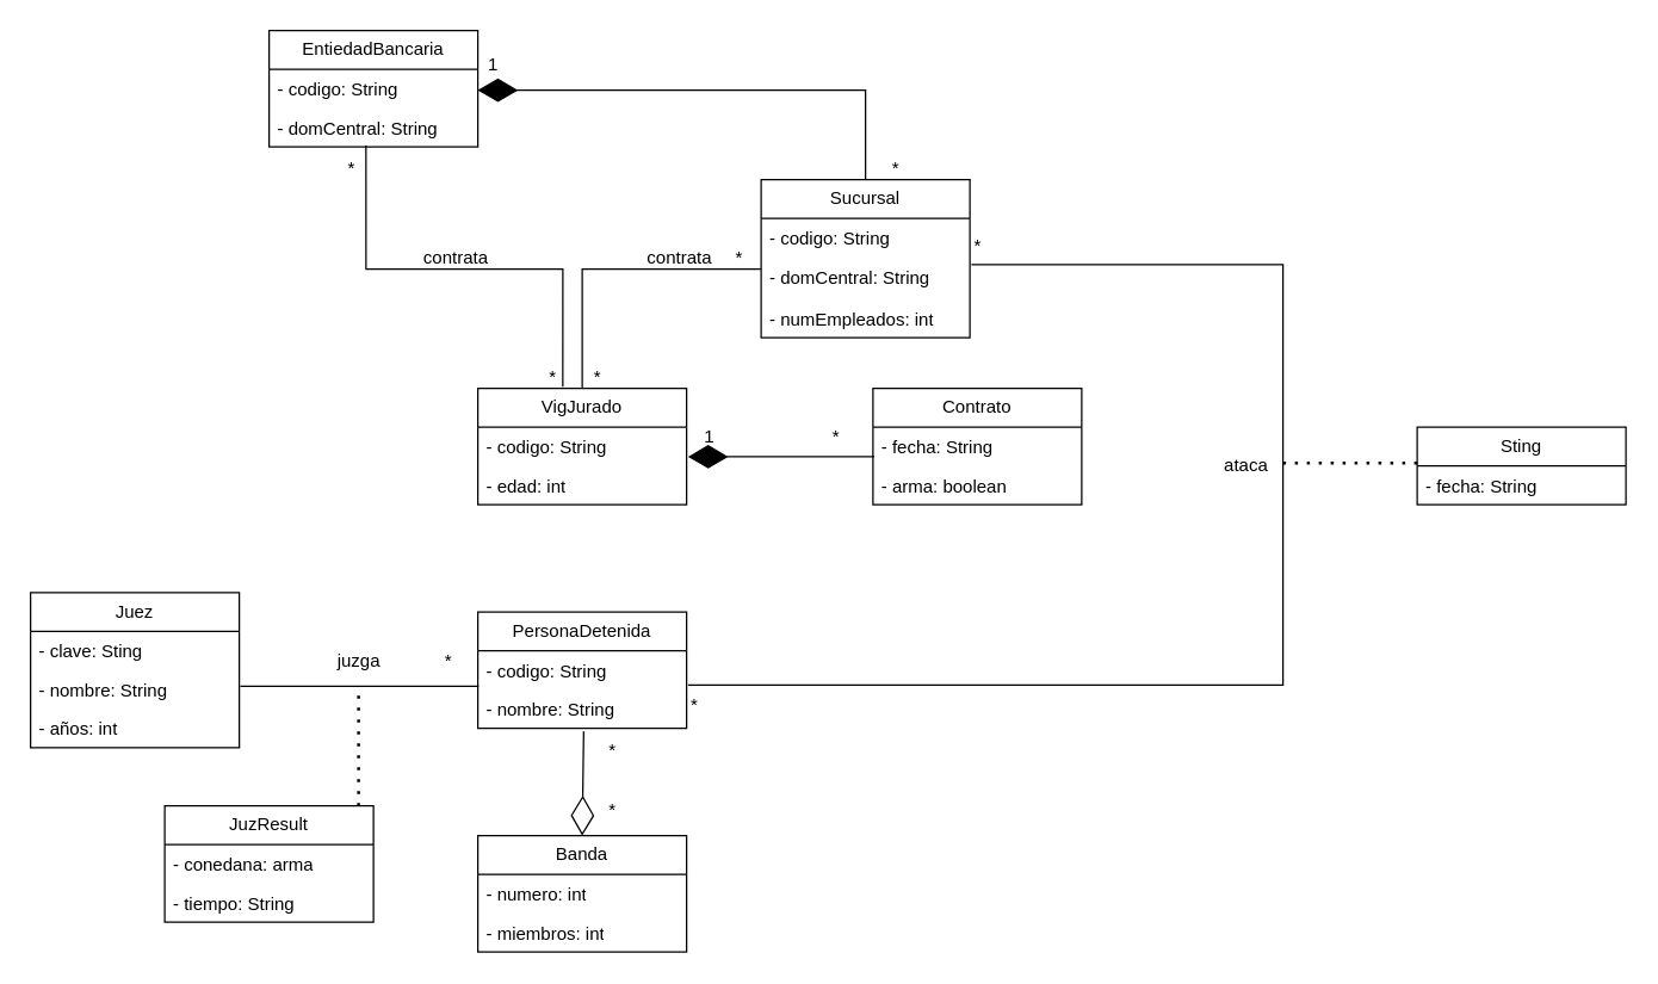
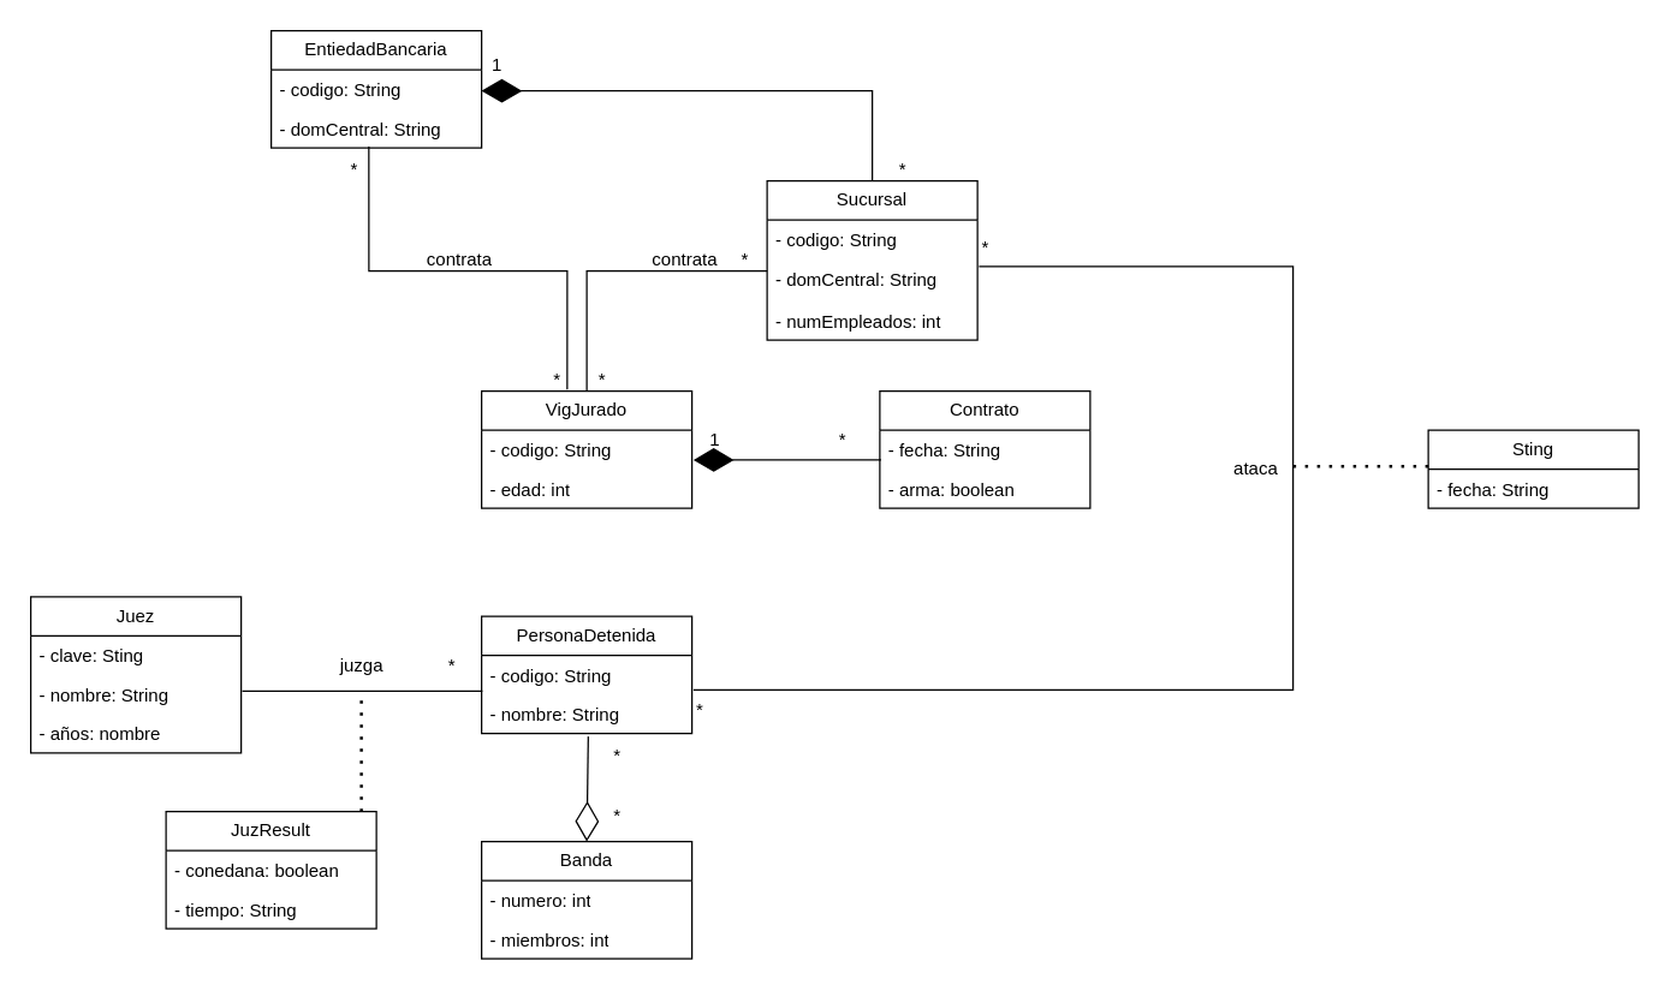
- <mxCell id="44" value="- años: int" style="text;strokeColor=none;fillColor=none;align=left;verticalAlign=top;spacingLeft=4;spacingRight=4;overflow=hidden;rotatable=0;points=[[0,0.5],[1,0.5]];portConstraint=eastwest;whiteSpace=wrap;html=1;" vertex="1" parent="41"><mxGeometry y="78" width="140" height="26" as="geometry" /></mxCell>
+ <mxCell id="44" value="- años: nombre" style="text;strokeColor=none;fillColor=none;align=left;verticalAlign=top;spacingLeft=4;spacingRight=4;overflow=hidden;rotatable=0;points=[[0,0.5],[1,0.5]];portConstraint=eastwest;whiteSpace=wrap;html=1;" vertex="1" parent="41"><mxGeometry y="78" width="140" height="26" as="geometry" /></mxCell>
- <mxCell id="49" value="- conedana: arma" style="text;strokeColor=none;fillColor=none;align=left;verticalAlign=top;spacingLeft=4;spacingRight=4;overflow=hidden;rotatable=0;points=[[0,0.5],[1,0.5]];portConstraint=eastwest;whiteSpace=wrap;html=1;" vertex="1" parent="48"><mxGeometry y="26" width="140" height="26" as="geometry" /></mxCell>
+ <mxCell id="49" value="- conedana: boolean" style="text;strokeColor=none;fillColor=none;align=left;verticalAlign=top;spacingLeft=4;spacingRight=4;overflow=hidden;rotatable=0;points=[[0,0.5],[1,0.5]];portConstraint=eastwest;whiteSpace=wrap;html=1;" vertex="1" parent="48"><mxGeometry y="26" width="140" height="26" as="geometry" /></mxCell>
